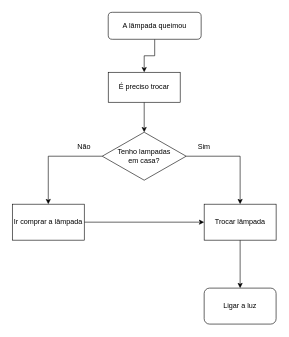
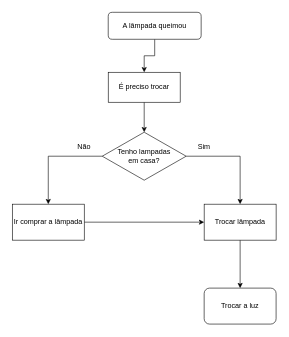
- <mxCell id="4" value="Ligar a luz" style="rounded=1;whiteSpace=wrap;html=1;" vertex="1" parent="1"><mxGeometry x="340" y="480" width="120" height="60" as="geometry" /></mxCell>
+ <mxCell id="4" value="Trocar a luz" style="rounded=1;whiteSpace=wrap;html=1;" vertex="1" parent="1"><mxGeometry x="340" y="480" width="120" height="60" as="geometry" /></mxCell>
